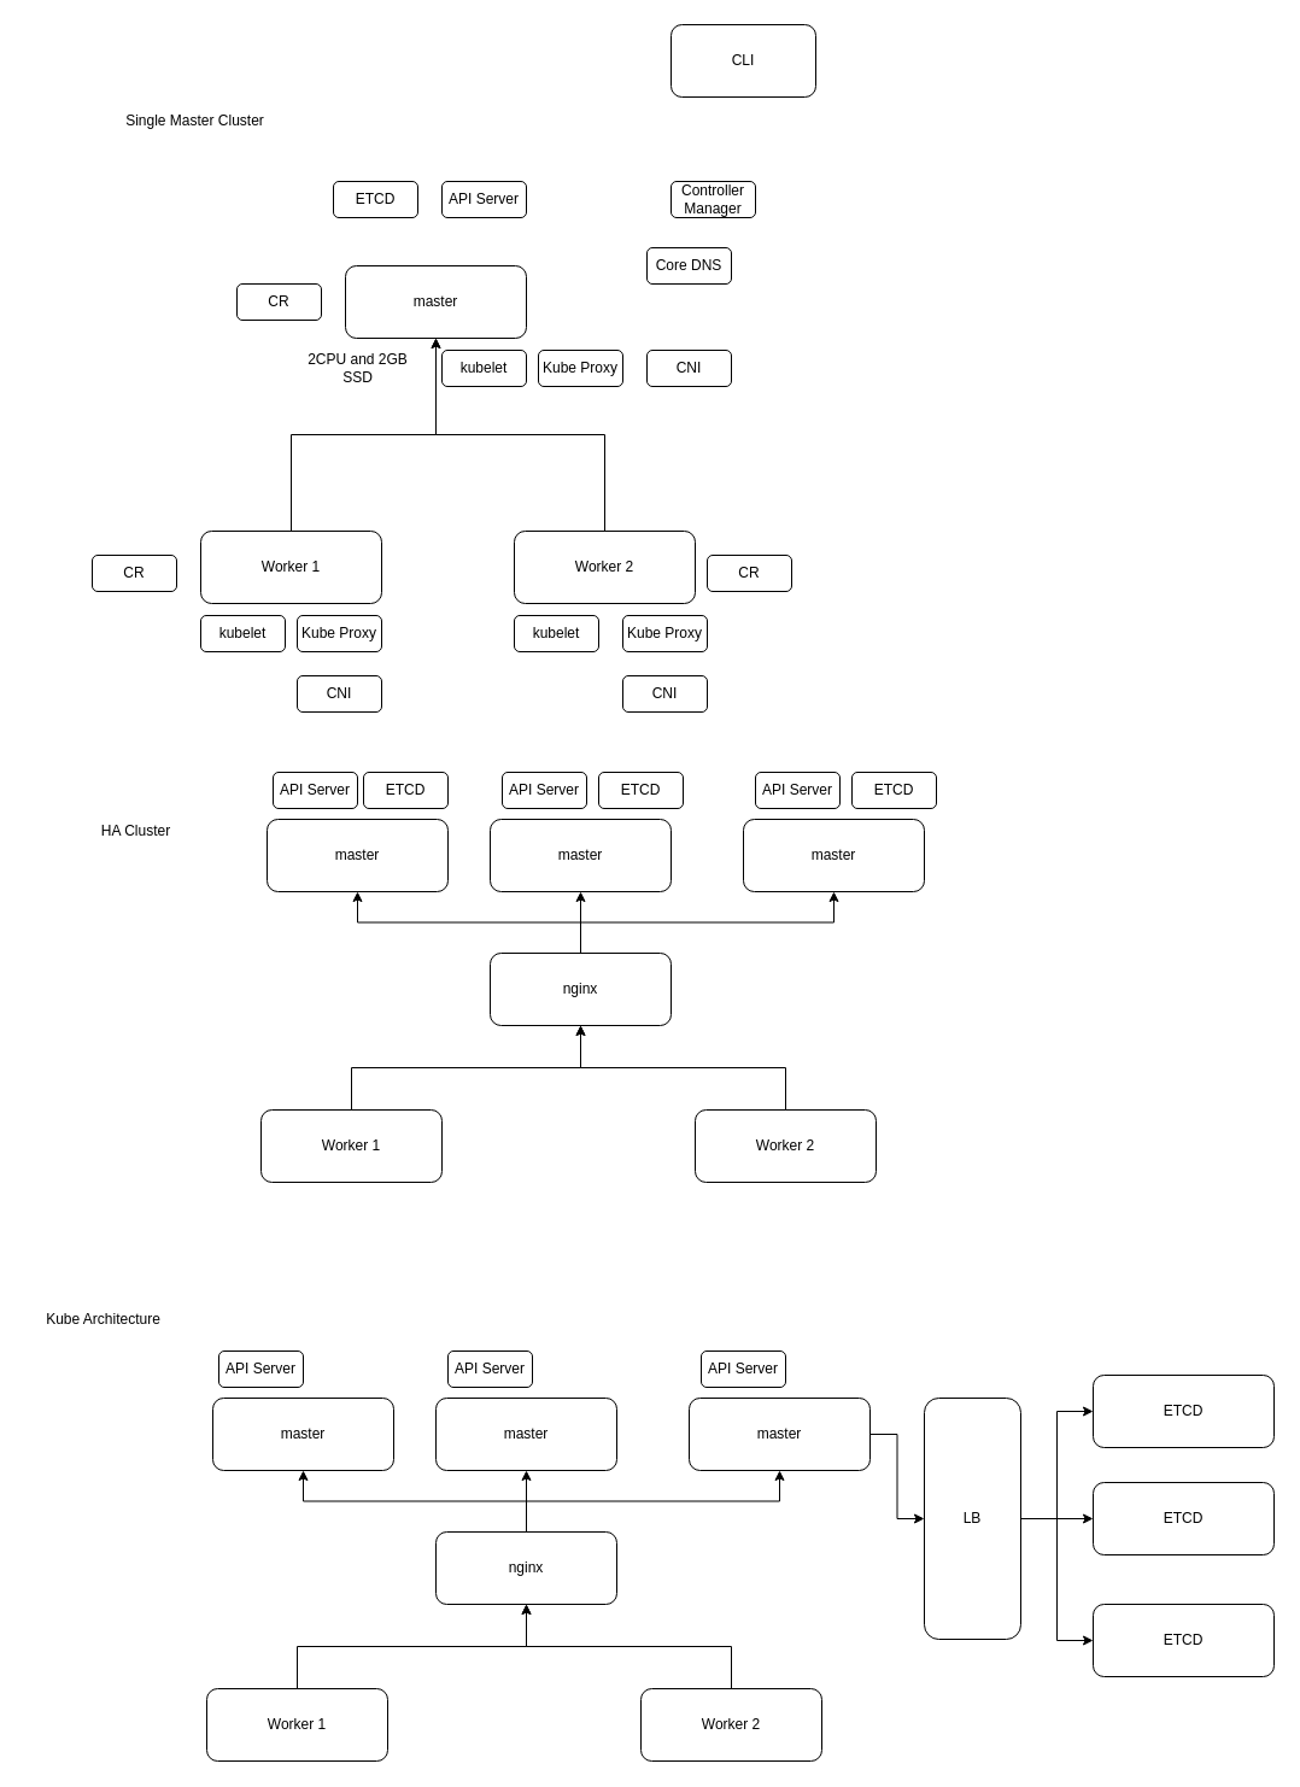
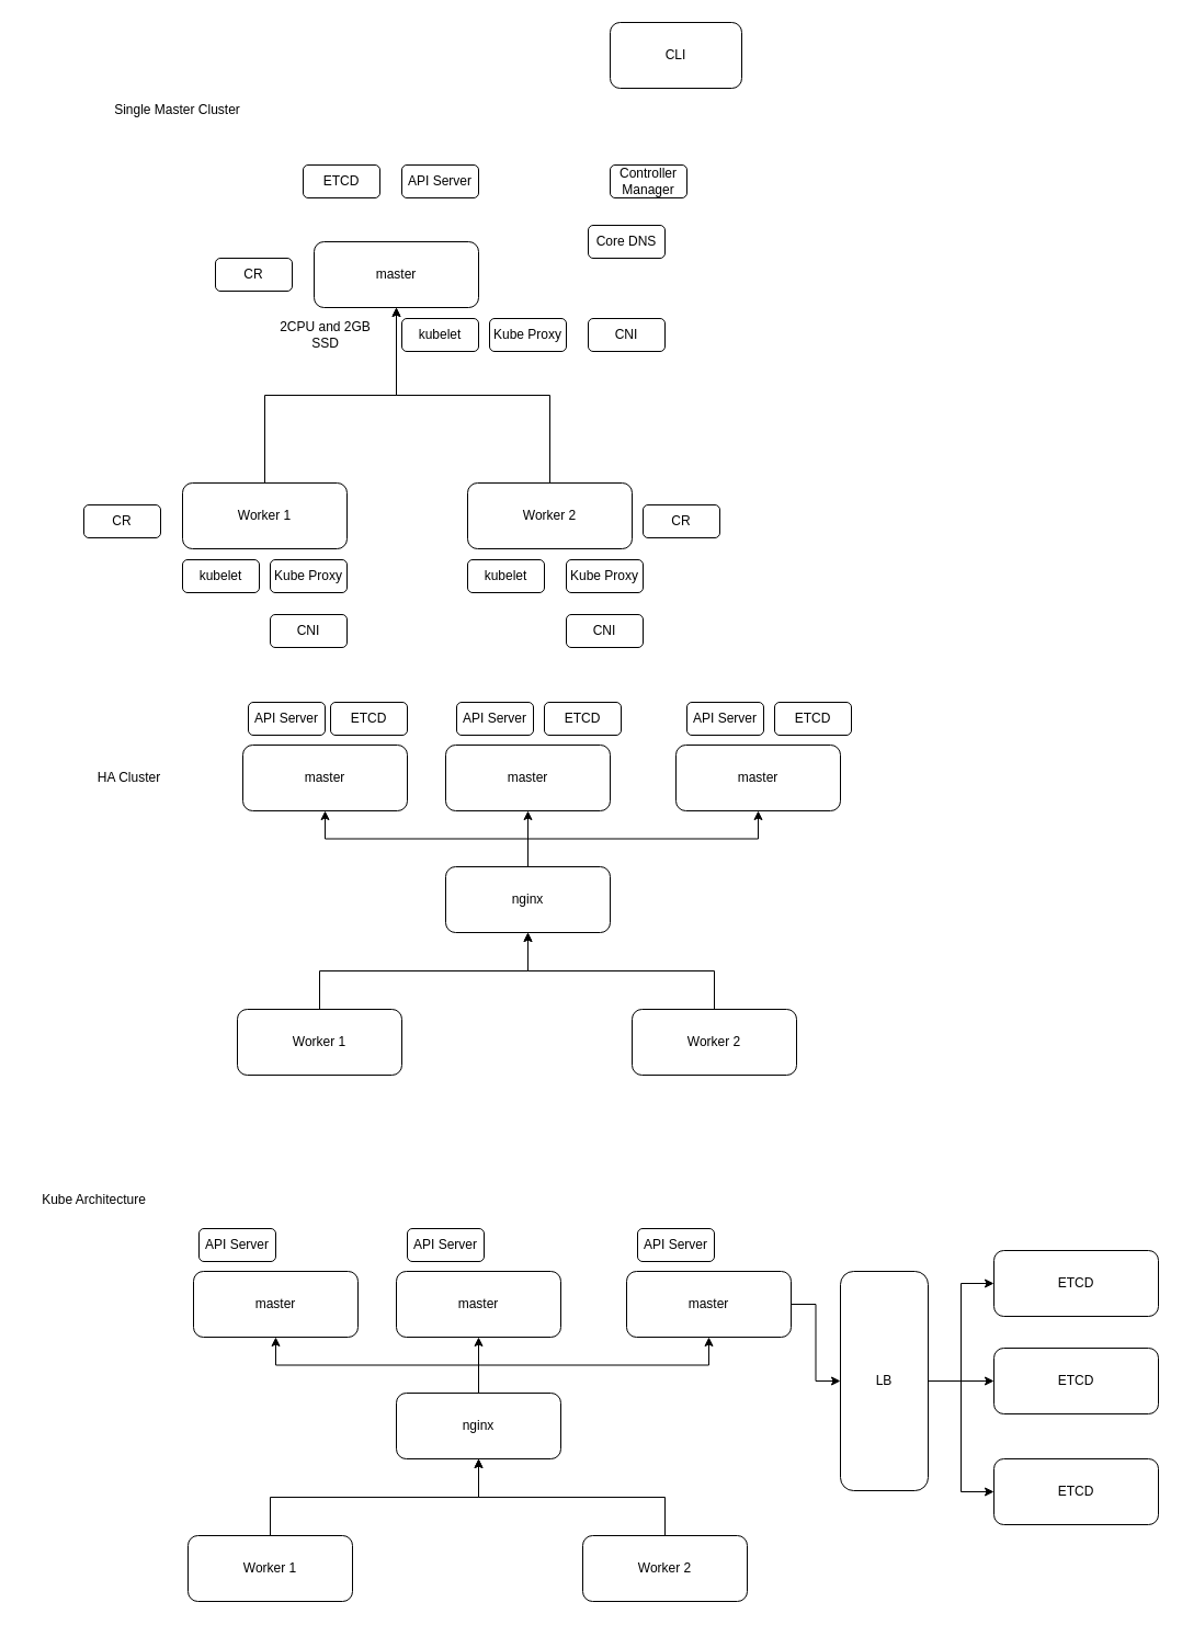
- <mxCell id="26" value="HA Cluster" style="text;html=1;align=center;verticalAlign=middle;resizable=0;points=[];;autosize=1;" parent="1" vertex="1"><mxGeometry x="77" y="679" width="70" height="20" as="geometry" /></mxCell>
+ <mxCell id="26" value="HA Cluster" style="text;html=1;align=center;verticalAlign=middle;resizable=0;points=[];;autosize=1;" parent="1" vertex="1"><mxGeometry x="82" y="699" width="70" height="20" as="geometry" /></mxCell>
